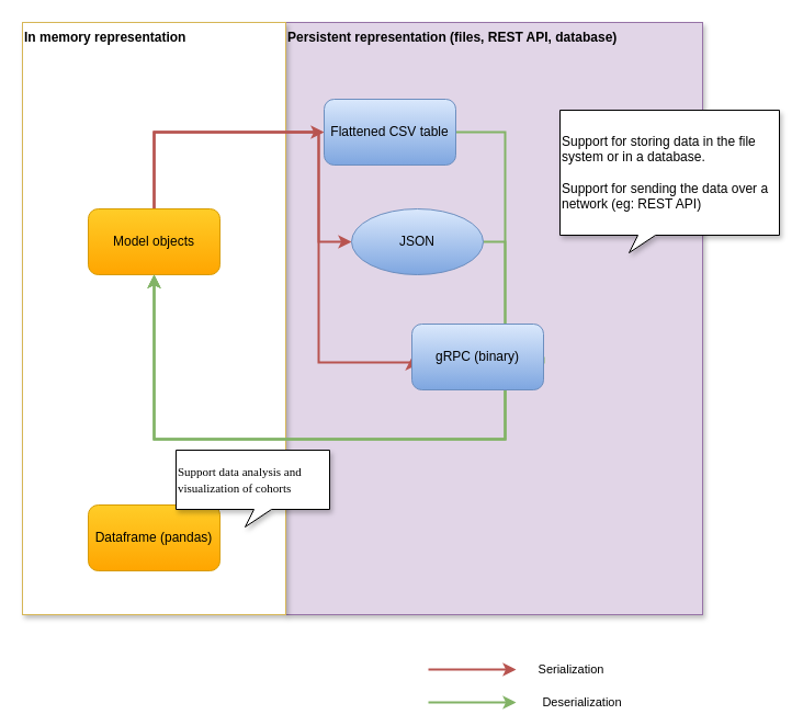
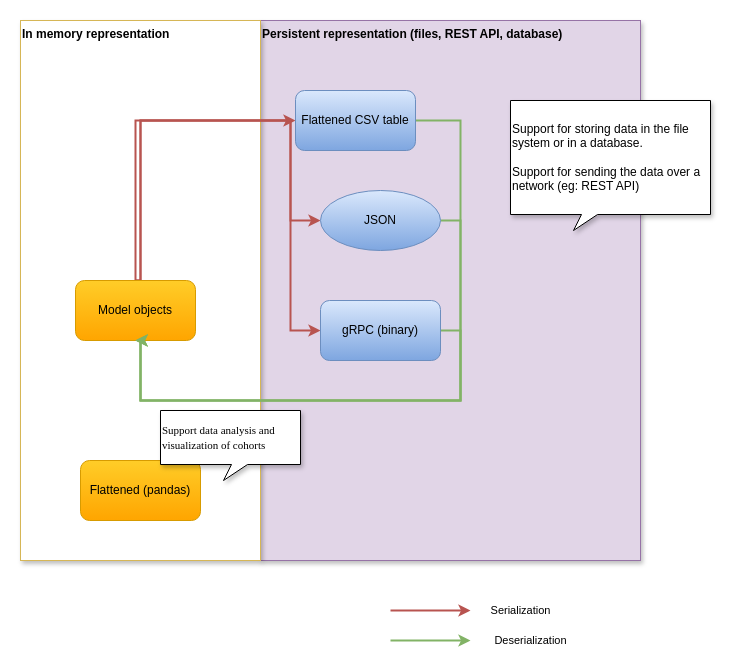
- <mxCell id="7" value="Model objects" style="rounded=1;whiteSpace=wrap;html=1;gradientColor=#ffa500;fillColor=#ffcd28;strokeColor=#d79b00;" vertex="1" parent="1"><mxGeometry x="80" y="190" width="120" height="60" as="geometry" /></mxCell>
+ <mxCell id="7" value="Model objects" style="rounded=1;whiteSpace=wrap;html=1;gradientColor=#ffa500;fillColor=#ffcd28;strokeColor=#d79b00;" vertex="1" parent="1"><mxGeometry x="75" y="280" width="120" height="60" as="geometry" /></mxCell>
- <mxCell id="13" value="gRPC (binary)" style="rounded=1;whiteSpace=wrap;html=1;gradientColor=#7ea6e0;fillColor=#dae8fc;strokeColor=#6c8ebf;" vertex="1" parent="1"><mxGeometry x="375" y="295" width="120" height="60" as="geometry" /></mxCell>
+ <mxCell id="13" value="gRPC (binary)" style="rounded=1;whiteSpace=wrap;html=1;gradientColor=#7ea6e0;fillColor=#dae8fc;strokeColor=#6c8ebf;" vertex="1" parent="1"><mxGeometry x="320" y="300" width="120" height="60" as="geometry" /></mxCell>
- <mxCell id="14" value="Dataframe (pandas)" style="rounded=1;whiteSpace=wrap;html=1;gradientColor=#ffa500;fillColor=#ffcd28;strokeColor=#d79b00;" vertex="1" parent="1"><mxGeometry x="80" y="460" width="120" height="60" as="geometry" /></mxCell>
+ <mxCell id="14" value="Flattened (pandas)" style="rounded=1;whiteSpace=wrap;html=1;gradientColor=#ffa500;fillColor=#ffcd28;strokeColor=#d79b00;" vertex="1" parent="1"><mxGeometry x="80" y="460" width="120" height="60" as="geometry" /></mxCell>
